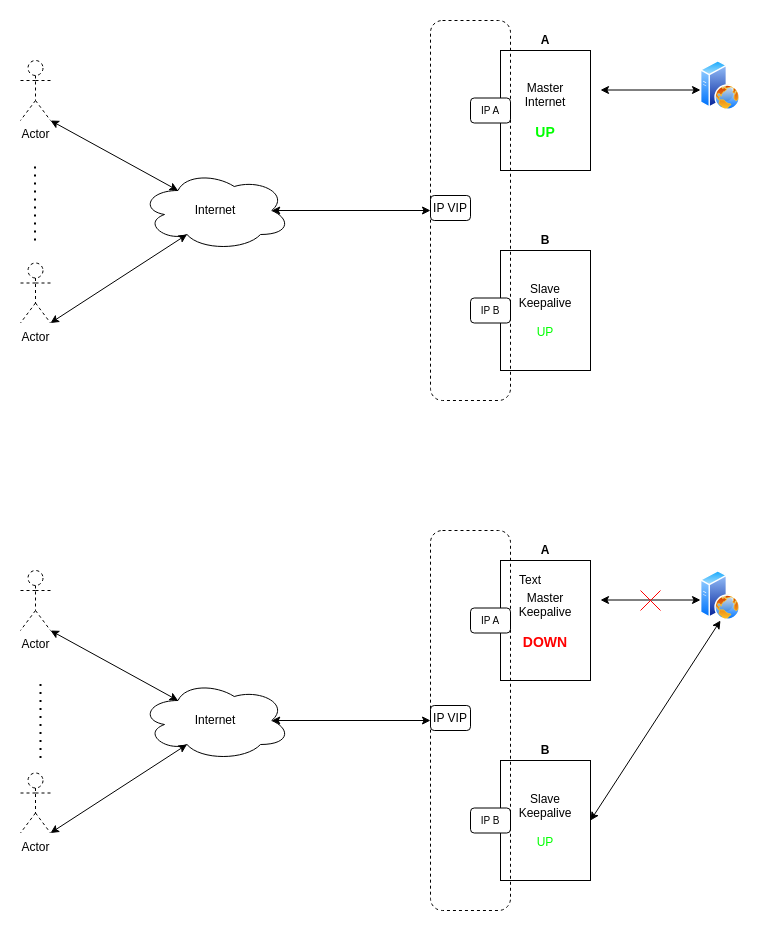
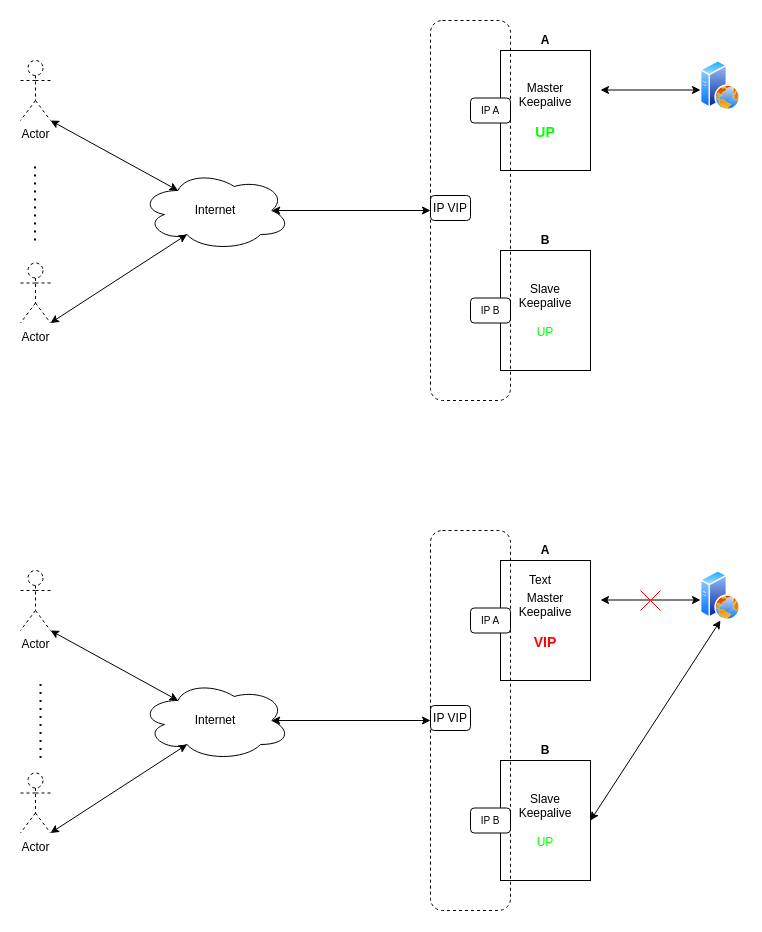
- <mxCell id="3" value="Master&lt;br&gt;Internet&lt;br&gt;&lt;br&gt;&lt;b&gt;&lt;font style=&quot;font-size: 14px&quot; color=&quot;#00ff00&quot;&gt;UP&lt;/font&gt;&lt;/b&gt;" style="rounded=0;whiteSpace=wrap;html=1;" parent="1" vertex="1"><mxGeometry x="500" y="50" width="90" height="120" as="geometry" /></mxCell>
+ <mxCell id="3" value="Master&lt;br&gt;Keepalive&lt;br&gt;&lt;br&gt;&lt;b&gt;&lt;font style=&quot;font-size: 14px&quot; color=&quot;#00ff00&quot;&gt;UP&lt;/font&gt;&lt;/b&gt;" style="rounded=0;whiteSpace=wrap;html=1;" parent="1" vertex="1"><mxGeometry x="500" y="50" width="90" height="120" as="geometry" /></mxCell>
- <mxCell id="34" value="Text" style="text;html=1;strokeColor=none;fillColor=none;align=center;verticalAlign=middle;whiteSpace=wrap;rounded=0;" parent="1" vertex="1"><mxGeometry x="510" y="570" width="40" height="20" as="geometry" /></mxCell>
+ <mxCell id="34" value="Text" style="text;html=1;strokeColor=none;fillColor=none;align=center;verticalAlign=middle;whiteSpace=wrap;rounded=0;" parent="1" vertex="1"><mxGeometry x="520" y="570" width="40" height="20" as="geometry" /></mxCell>
- <mxCell id="19" value="Master&lt;br&gt;Keepalive&lt;br&gt;&lt;br&gt;&lt;span style=&quot;font-size: 14px&quot;&gt;&lt;b&gt;&lt;font color=&quot;#ff0000&quot;&gt;DOWN&lt;/font&gt;&lt;/b&gt;&lt;/span&gt;" style="rounded=0;whiteSpace=wrap;html=1;" parent="1" vertex="1"><mxGeometry x="500" y="560" width="90" height="120" as="geometry" /></mxCell>
+ <mxCell id="19" value="Master&lt;br&gt;Keepalive&lt;br&gt;&lt;br&gt;&lt;span style=&quot;font-size: 14px&quot;&gt;&lt;b&gt;&lt;font color=&quot;#ff0000&quot;&gt;VIP&lt;/font&gt;&lt;/b&gt;&lt;/span&gt;" style="rounded=0;whiteSpace=wrap;html=1;" parent="1" vertex="1"><mxGeometry x="500" y="560" width="90" height="120" as="geometry" /></mxCell>
